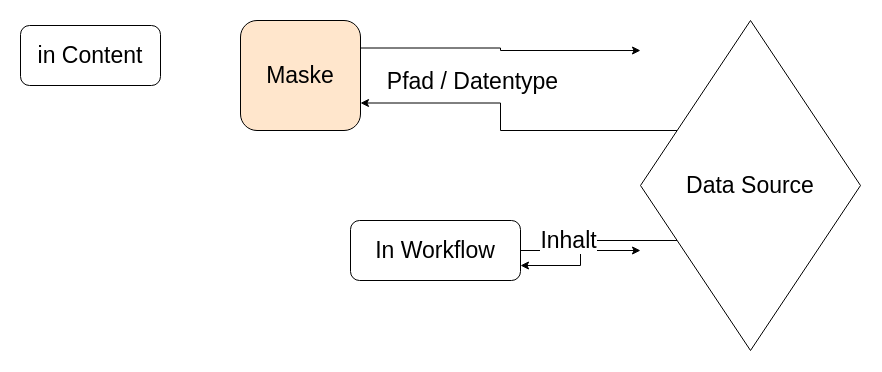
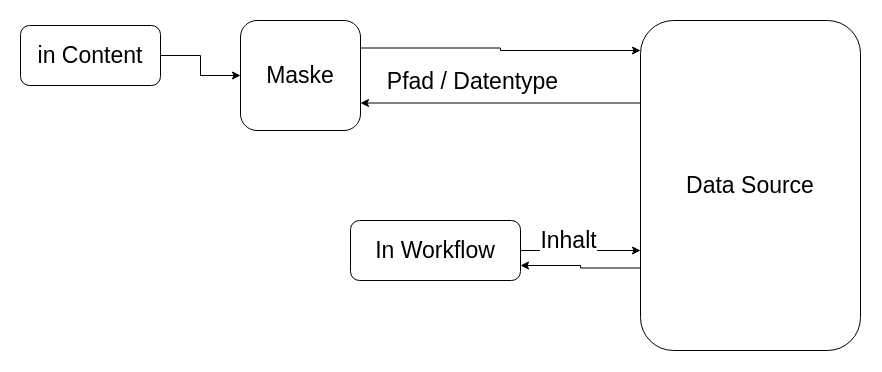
+ <mxCell id="2" value="" style="edgeStyle=orthogonalEdgeStyle;rounded=0;orthogonalLoop=1;jettySize=auto;html=1;fontSize=23;" edge="1" parent="1" source="3" target="6"><mxGeometry relative="1" as="geometry" /></mxCell>
- <mxCell id="6" value="Maske" style="rounded=1;whiteSpace=wrap;html=1;fontSize=23;fillColor=#ffe6cc;" vertex="1" parent="1"><mxGeometry x="240" y="20" width="120" height="110" as="geometry" /></mxCell>
+ <mxCell id="6" value="Maske" style="rounded=1;whiteSpace=wrap;html=1;fontSize=23;" vertex="1" parent="1"><mxGeometry x="240" y="20" width="120" height="110" as="geometry" /></mxCell>
- <mxCell id="9" value="Data Source" style="rhombus;whiteSpace=wrap;html=1;fontSize=23;" vertex="1" parent="1"><mxGeometry x="640" y="20" width="220" height="330" as="geometry" /></mxCell>
+ <mxCell id="9" value="Data Source" style="rounded=1;whiteSpace=wrap;html=1;fontSize=23;" vertex="1" parent="1"><mxGeometry x="640" y="20" width="220" height="330" as="geometry" /></mxCell>
